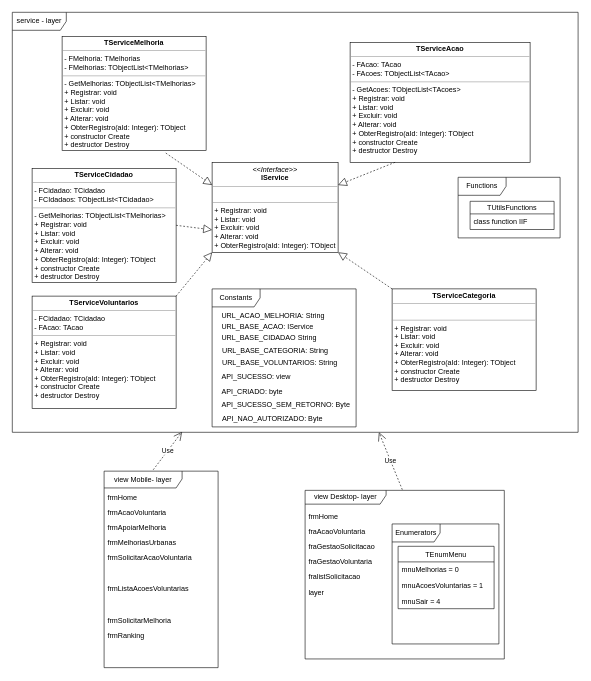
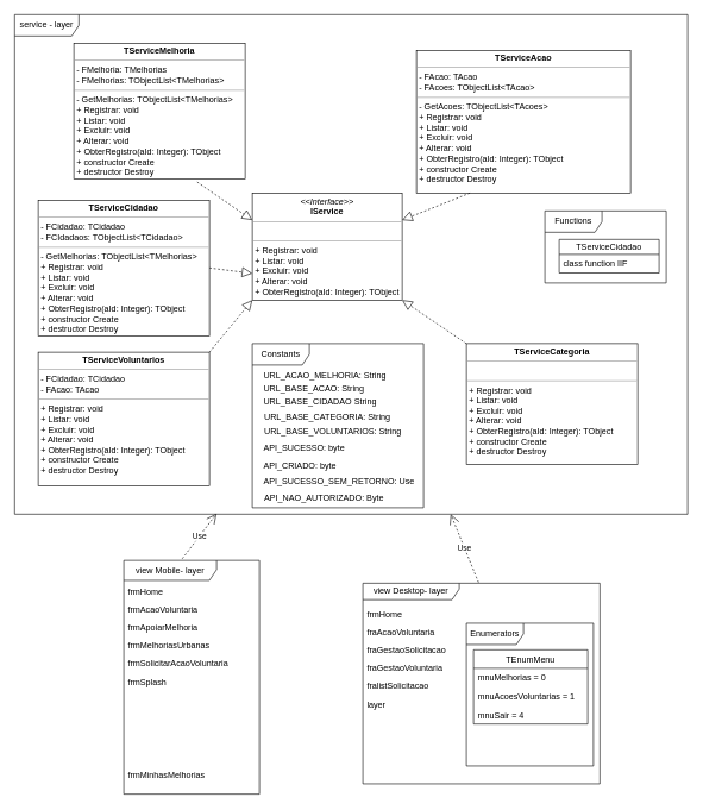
- <mxCell id="17" value="TUtilsFunctions" style="swimlane;fontStyle=0;childLayout=stackLayout;horizontal=1;startSize=21;fillColor=none;horizontalStack=0;resizeParent=1;resizeParentMax=0;resizeLast=0;collapsible=1;marginBottom=0;" parent="1" vertex="1"><mxGeometry x="783" y="335" width="140" height="47" as="geometry" /></mxCell>
+ <mxCell id="17" value="TServiceCidadao" style="swimlane;fontStyle=0;childLayout=stackLayout;horizontal=1;startSize=21;fillColor=none;horizontalStack=0;resizeParent=1;resizeParentMax=0;resizeLast=0;collapsible=1;marginBottom=0;" parent="1" vertex="1"><mxGeometry x="783" y="335" width="140" height="47" as="geometry" /></mxCell>
- <mxCell id="8" value="URL_BASE_ACAO: IService" style="text;strokeColor=none;fillColor=none;align=left;verticalAlign=top;spacingLeft=4;spacingRight=4;overflow=hidden;rotatable=0;points=[[0,0.5],[1,0.5]];portConstraint=eastwest;" parent="1" vertex="1"><mxGeometry x="363" y="531" width="180" height="26" as="geometry" /></mxCell>
+ <mxCell id="8" value="URL_BASE_ACAO: String" style="text;strokeColor=none;fillColor=none;align=left;verticalAlign=top;spacingLeft=4;spacingRight=4;overflow=hidden;rotatable=0;points=[[0,0.5],[1,0.5]];portConstraint=eastwest;" parent="1" vertex="1"><mxGeometry x="363" y="531" width="180" height="26" as="geometry" /></mxCell>
- <mxCell id="10" value="API_SUCESSO: view" style="text;strokeColor=none;fillColor=none;align=left;verticalAlign=top;spacingLeft=4;spacingRight=4;overflow=hidden;rotatable=0;points=[[0,0.5],[1,0.5]];portConstraint=eastwest;" parent="1" vertex="1"><mxGeometry x="363" y="614" width="150" height="25" as="geometry" /></mxCell>
+ <mxCell id="10" value="API_SUCESSO: byte" style="text;strokeColor=none;fillColor=none;align=left;verticalAlign=top;spacingLeft=4;spacingRight=4;overflow=hidden;rotatable=0;points=[[0,0.5],[1,0.5]];portConstraint=eastwest;" parent="1" vertex="1"><mxGeometry x="363" y="614" width="150" height="25" as="geometry" /></mxCell>
- <mxCell id="11" value="API_SUCESSO_SEM_RETORNO: Byte" style="text;strokeColor=none;fillColor=none;align=left;verticalAlign=top;spacingLeft=4;spacingRight=4;overflow=hidden;rotatable=0;points=[[0,0.5],[1,0.5]];portConstraint=eastwest;" parent="1" vertex="1"><mxGeometry x="363" y="661" width="240" height="27" as="geometry" /></mxCell>
+ <mxCell id="11" value="API_SUCESSO_SEM_RETORNO: Use" style="text;strokeColor=none;fillColor=none;align=left;verticalAlign=top;spacingLeft=4;spacingRight=4;overflow=hidden;rotatable=0;points=[[0,0.5],[1,0.5]];portConstraint=eastwest;" parent="1" vertex="1"><mxGeometry x="363" y="661" width="240" height="27" as="geometry" /></mxCell>
+ <mxCell id="25" value="frmSplash" style="text;strokeColor=none;fillColor=none;align=left;verticalAlign=top;spacingLeft=4;spacingRight=4;overflow=hidden;rotatable=0;points=[[0,0.5],[1,0.5]];portConstraint=eastwest;" parent="1" vertex="1"><mxGeometry x="173" y="941.75" width="160" height="26" as="geometry" /></mxCell>
- <mxCell id="26" value="frmListaAcoesVoluntarias" style="text;strokeColor=none;fillColor=none;align=left;verticalAlign=top;spacingLeft=4;spacingRight=4;overflow=hidden;rotatable=0;points=[[0,0.5],[1,0.5]];portConstraint=eastwest;" parent="1" vertex="1"><mxGeometry x="173" y="967.75" width="160" height="26" as="geometry" /></mxCell>
- <mxCell id="48" value="frmSolicitarMelhoria" style="text;strokeColor=none;fillColor=none;align=left;verticalAlign=top;spacingLeft=4;spacingRight=4;overflow=hidden;rotatable=0;points=[[0,0.5],[1,0.5]];portConstraint=eastwest;" vertex="1" parent="1"><mxGeometry x="173" y="1019.75" width="160" height="26" as="geometry" /></mxCell>
- <mxCell id="49" value="frmRanking" style="text;strokeColor=none;fillColor=none;align=left;verticalAlign=top;spacingLeft=4;spacingRight=4;overflow=hidden;rotatable=0;points=[[0,0.5],[1,0.5]];portConstraint=eastwest;" vertex="1" parent="1"><mxGeometry x="173" y="1045.75" width="160" height="26" as="geometry" /></mxCell>
+ <mxCell id="50" value="frmMinhasMelhorias" style="text;strokeColor=none;fillColor=none;align=left;verticalAlign=top;spacingLeft=4;spacingRight=4;overflow=hidden;rotatable=0;points=[[0,0.5],[1,0.5]];portConstraint=eastwest;" vertex="1" parent="1"><mxGeometry x="173" y="1071.75" width="160" height="26" as="geometry" /></mxCell>
